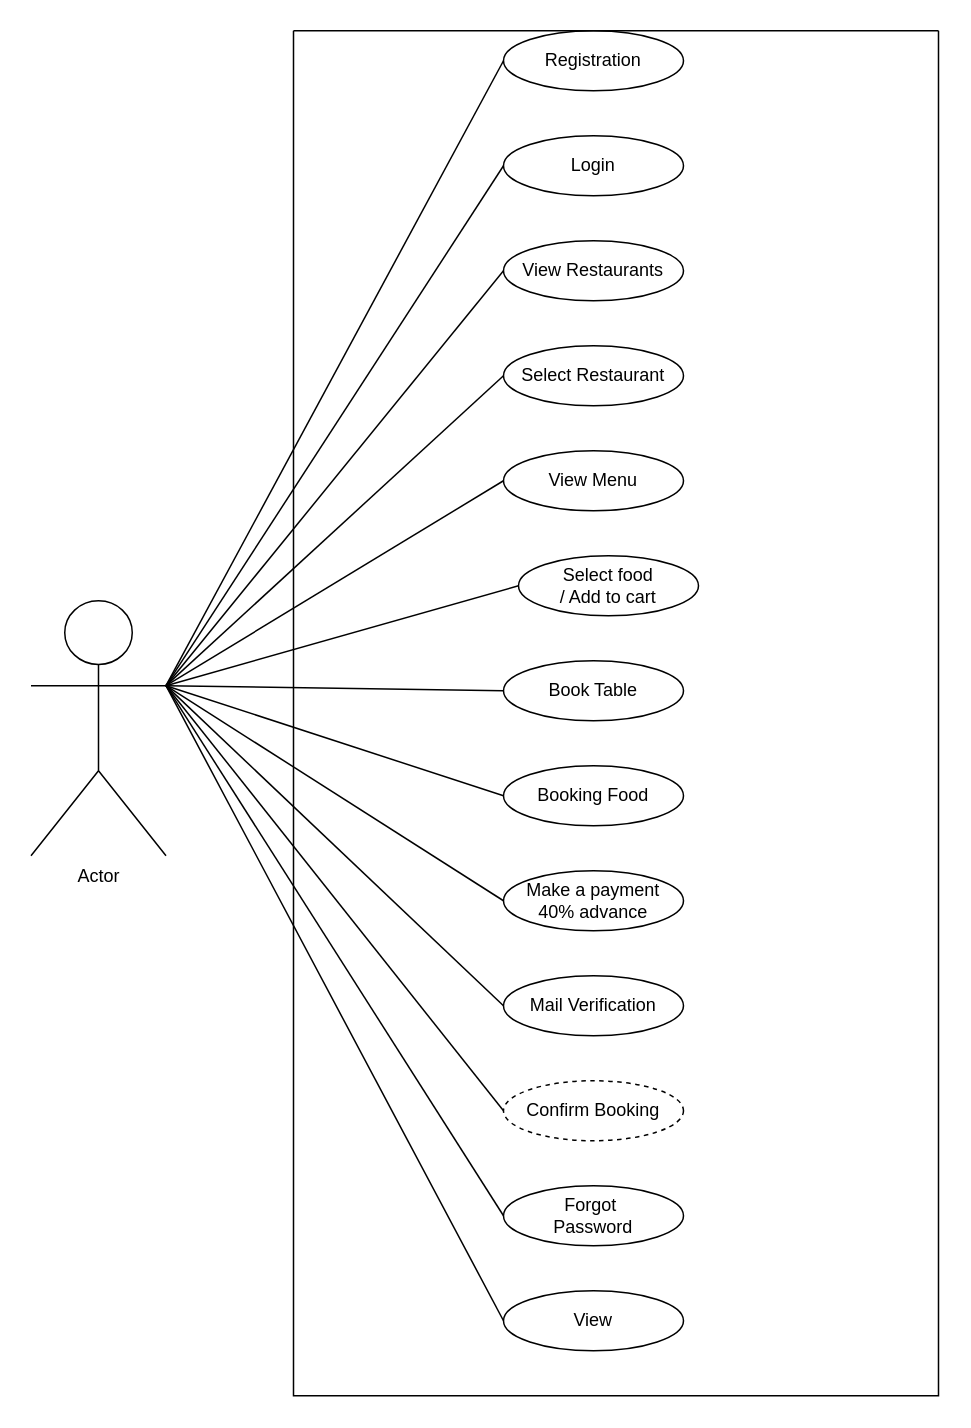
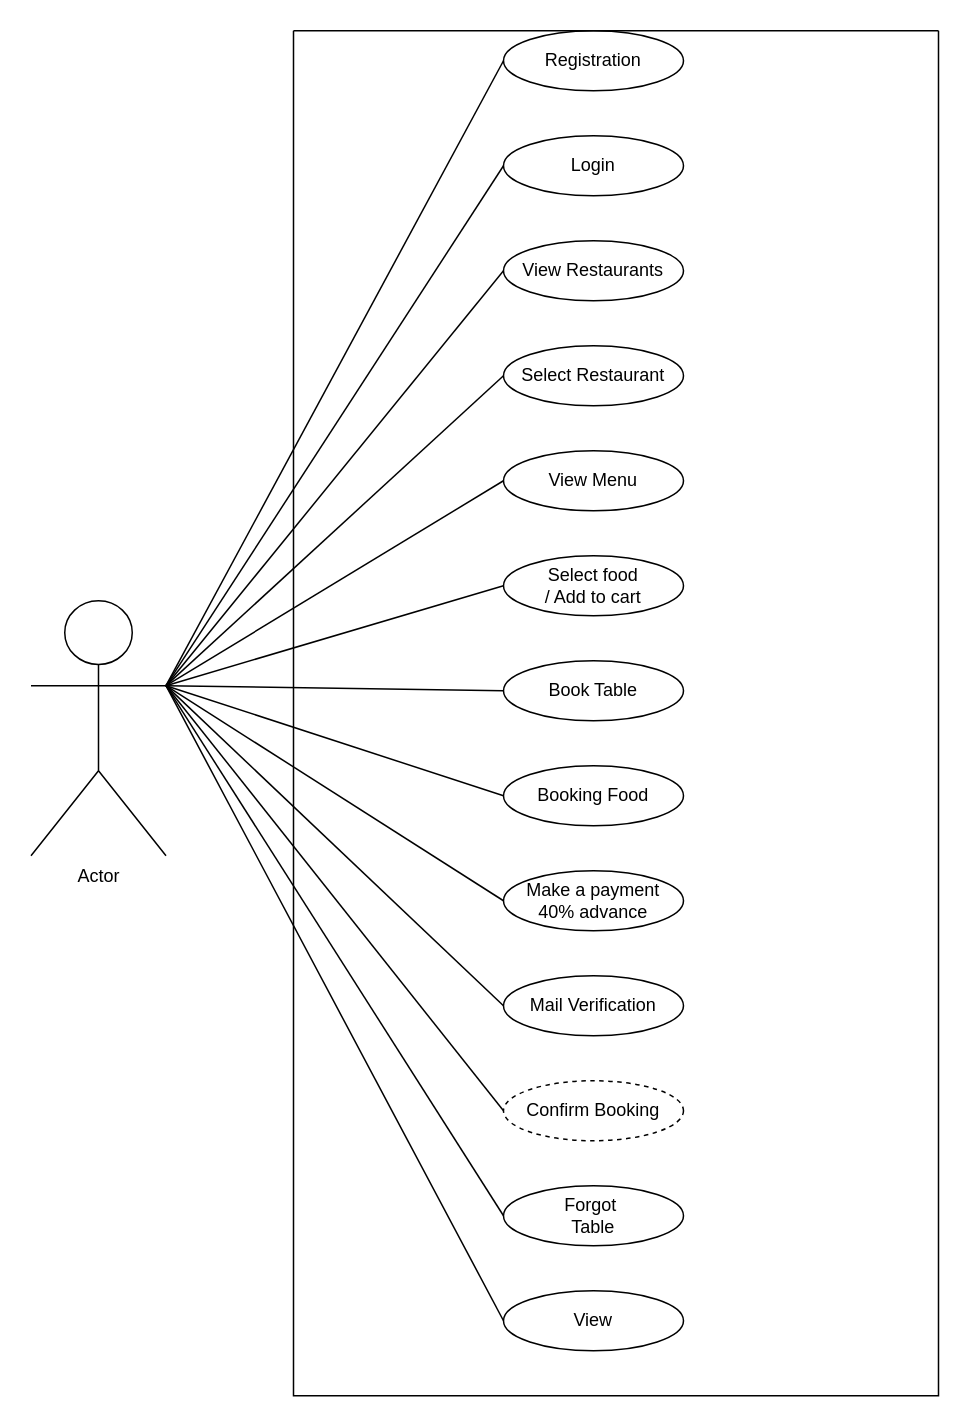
- <mxCell id="8" value="Select food&lt;br&gt;/ Add to cart" style="ellipse;whiteSpace=wrap;html=1;" parent="1" vertex="1"><mxGeometry x="345" y="370" width="120" height="40" as="geometry" /></mxCell>
+ <mxCell id="8" value="Select food&lt;br&gt;/ Add to cart" style="ellipse;whiteSpace=wrap;html=1;" parent="1" vertex="1"><mxGeometry x="335" y="370" width="120" height="40" as="geometry" /></mxCell>
- <mxCell id="14" value="Forgot&amp;nbsp;&lt;br&gt;Password" style="ellipse;whiteSpace=wrap;html=1;" parent="1" vertex="1"><mxGeometry x="335" y="790" width="120" height="40" as="geometry" /></mxCell>
+ <mxCell id="14" value="Forgot&amp;nbsp;&lt;br&gt;Table" style="ellipse;whiteSpace=wrap;html=1;" parent="1" vertex="1"><mxGeometry x="335" y="790" width="120" height="40" as="geometry" /></mxCell>
